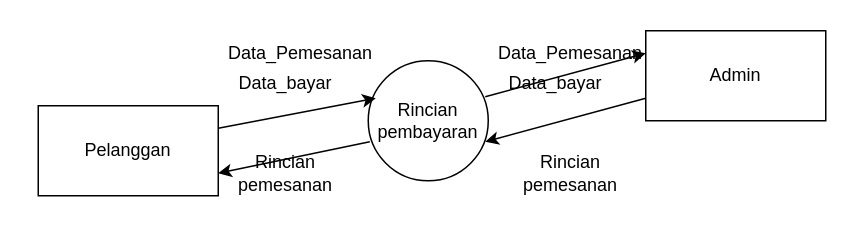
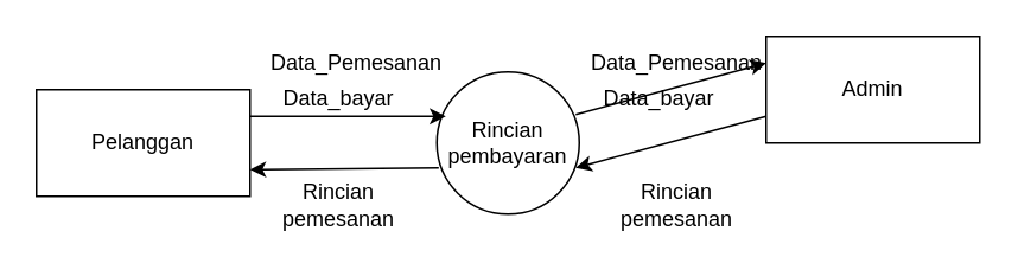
- <mxCell id="2" value="Pelanggan&lt;br&gt;" style="rounded=0;whiteSpace=wrap;html=1;" vertex="1" parent="1"><mxGeometry x="25" y="70" width="120" height="60" as="geometry" /></mxCell>
+ <mxCell id="2" value="Pelanggan&lt;br&gt;" style="rounded=0;whiteSpace=wrap;html=1;" vertex="1" parent="1"><mxGeometry x="20" y="50" width="120" height="60" as="geometry" /></mxCell>
